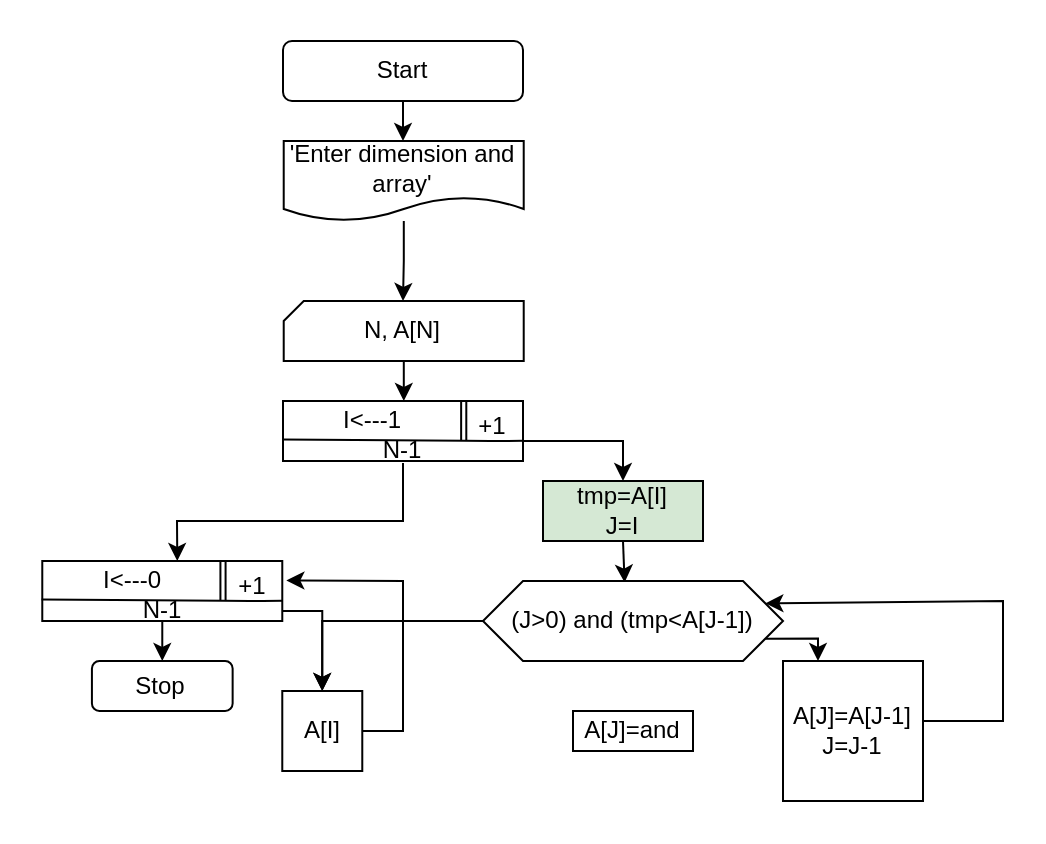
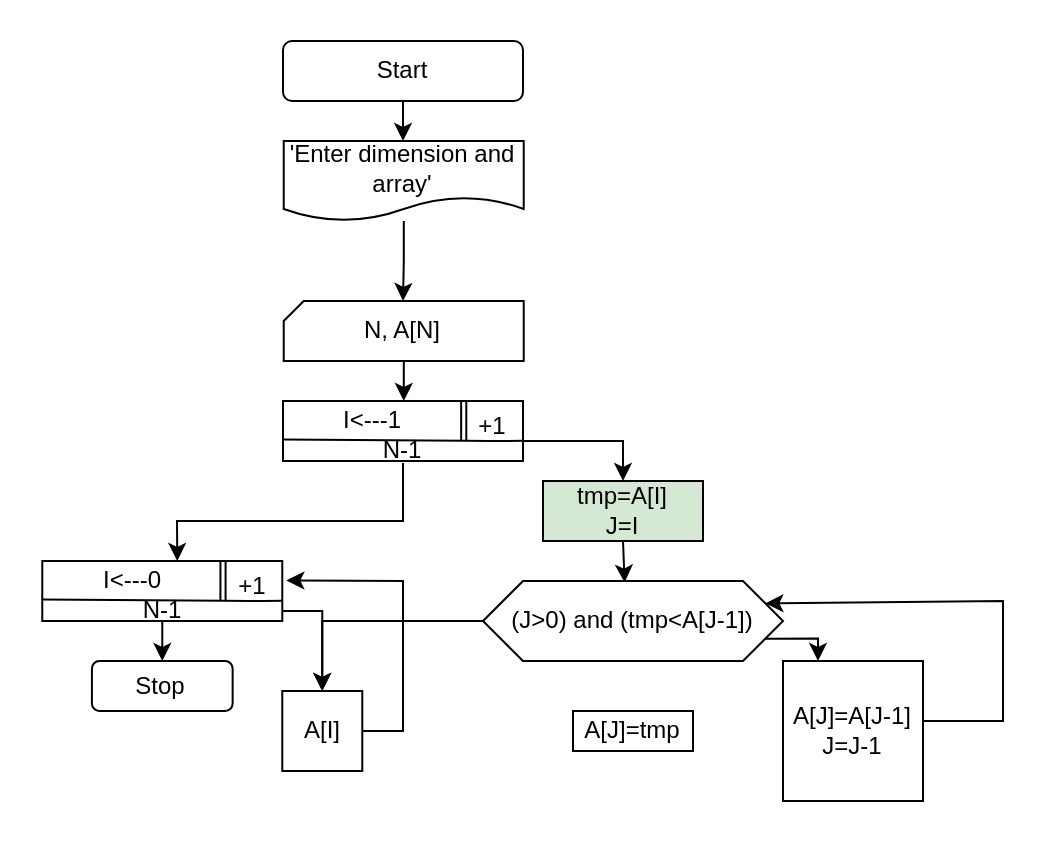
- <mxCell id="24" value="A[J]=and" style="rounded=0;whiteSpace=wrap;html=1;" parent="1" vertex="1"><mxGeometry x="286" y="355" width="60" height="20" as="geometry" /></mxCell>
+ <mxCell id="24" value="A[J]=tmp" style="rounded=0;whiteSpace=wrap;html=1;" parent="1" vertex="1"><mxGeometry x="286" y="355" width="60" height="20" as="geometry" /></mxCell>
